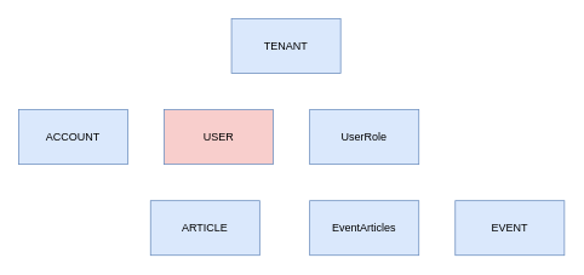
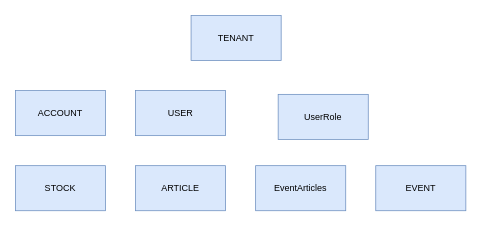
- <mxCell id="4" value="USER" style="rounded=0;whiteSpace=wrap;html=1;fillColor=#f8cecc;strokeColor=#6c8ebf;" vertex="1" parent="1"><mxGeometry x="180" y="120" width="120" height="60" as="geometry" /></mxCell>
+ <mxCell id="4" value="USER" style="rounded=0;whiteSpace=wrap;html=1;fillColor=#dae8fc;strokeColor=#6c8ebf;" vertex="1" parent="1"><mxGeometry x="180" y="120" width="120" height="60" as="geometry" /></mxCell>
- <mxCell id="5" value="UserRole" style="rounded=0;whiteSpace=wrap;html=1;fillColor=#dae8fc;strokeColor=#6c8ebf;" vertex="1" parent="1"><mxGeometry x="340" y="120" width="120" height="60" as="geometry" /></mxCell>
+ <mxCell id="5" value="UserRole" style="rounded=0;whiteSpace=wrap;html=1;fillColor=#dae8fc;strokeColor=#6c8ebf;" vertex="1" parent="1"><mxGeometry x="370" y="125" width="120" height="60" as="geometry" /></mxCell>
+ <mxCell id="6" value="STOCK" style="rounded=0;whiteSpace=wrap;html=1;fillColor=#dae8fc;strokeColor=#6c8ebf;" vertex="1" parent="1"><mxGeometry x="20" y="220" width="120" height="60" as="geometry" /></mxCell>
- <mxCell id="7" value="ARTICLE" style="rounded=0;whiteSpace=wrap;html=1;fillColor=#dae8fc;strokeColor=#6c8ebf;" vertex="1" parent="1"><mxGeometry x="165" y="220" width="120" height="60" as="geometry" /></mxCell>
+ <mxCell id="7" value="ARTICLE" style="rounded=0;whiteSpace=wrap;html=1;fillColor=#dae8fc;strokeColor=#6c8ebf;" vertex="1" parent="1"><mxGeometry x="180" y="220" width="120" height="60" as="geometry" /></mxCell>
